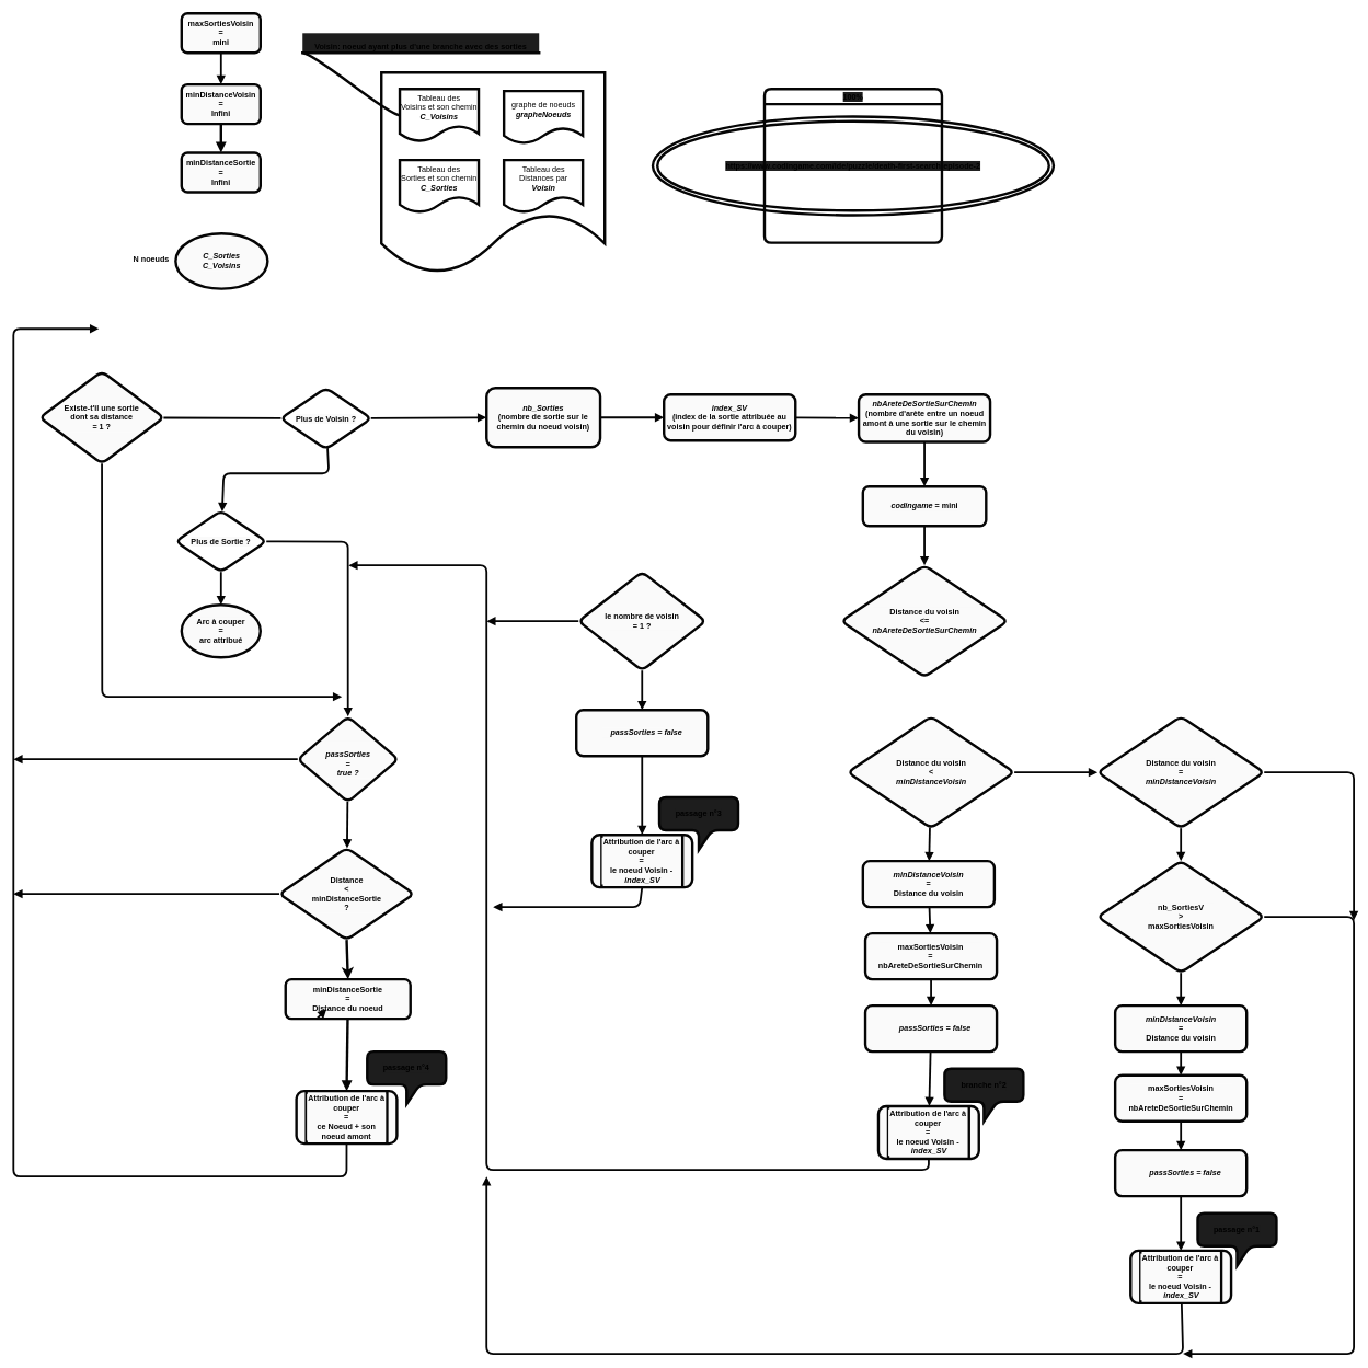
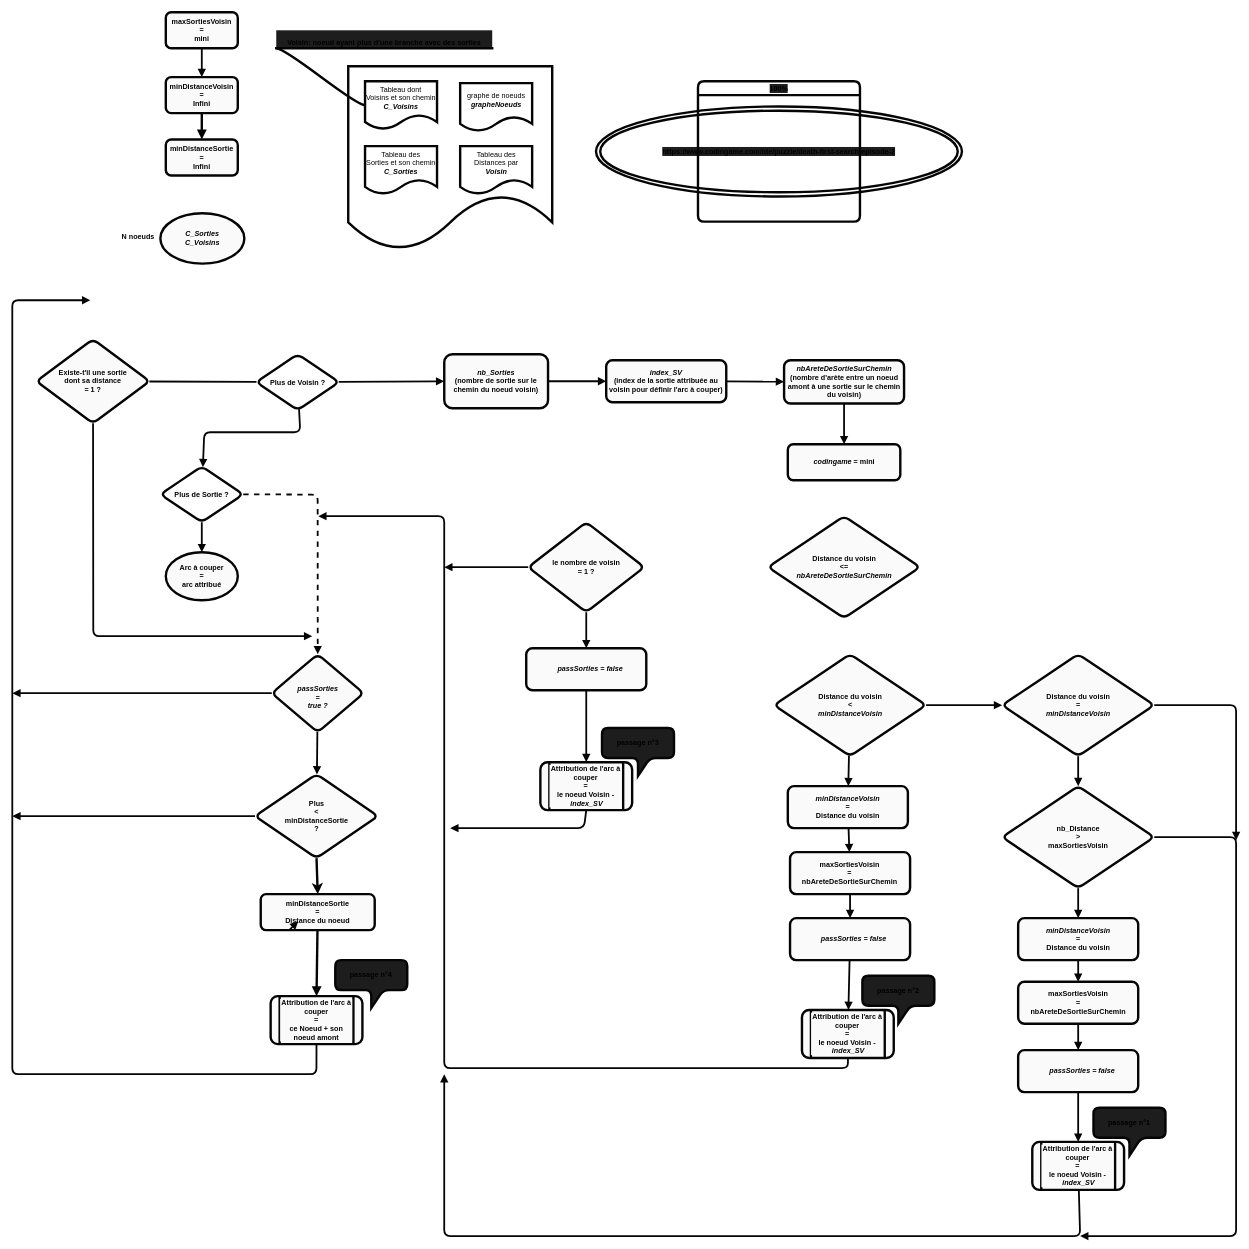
- <mxCell id="25" value="Tableau des&lt;br&gt;Voisins et son chemin&lt;br style=&quot;font-weight: 700;&quot;&gt;&lt;i style=&quot;font-weight: 700;&quot;&gt;C_Voisins&lt;/i&gt;" style="shape=document;whiteSpace=wrap;html=1;boundedLbl=1;rounded=1;shadow=0;labelBackgroundColor=none;fillStyle=auto;strokeColor=#050505;strokeWidth=4;fontSize=12;fontColor=#050505;fillColor=none;" parent="1" vertex="1"><mxGeometry x="608" y="135" width="120" height="80" as="geometry" /></mxCell>
+ <mxCell id="25" value="Tableau dont&lt;br&gt;Voisins et son chemin&lt;br style=&quot;font-weight: 700;&quot;&gt;&lt;i style=&quot;font-weight: 700;&quot;&gt;C_Voisins&lt;/i&gt;" style="shape=document;whiteSpace=wrap;html=1;boundedLbl=1;rounded=1;shadow=0;labelBackgroundColor=none;fillStyle=auto;strokeColor=#050505;strokeWidth=4;fontSize=12;fontColor=#050505;fillColor=none;" parent="1" vertex="1"><mxGeometry x="608" y="135" width="120" height="80" as="geometry" /></mxCell>
- <mxCell id="40" value="" style="edgeStyle=none;html=1;strokeColor=#050505;strokeWidth=3;endArrow=block;endFill=1;" parent="1" source="41" target="42" edge="1"><mxGeometry relative="1" as="geometry" /></mxCell>
- <mxCell id="31" style="edgeStyle=none;html=1;strokeColor=#050505;strokeWidth=3;endArrow=block;endFill=1;exitX=1;exitY=0.5;exitDx=0;exitDy=0;entryX=0.5;entryY=0;entryDx=0;entryDy=0;" parent="1" source="66" target="9" edge="1"><mxGeometry relative="1" as="geometry"><mxPoint x="185.06" y="1028" as="targetPoint" /><mxPoint x="350" y="823" as="sourcePoint" /><Array as="points"><mxPoint x="529" y="824" /></Array></mxGeometry></mxCell>
+ <mxCell id="31" style="edgeStyle=none;html=1;strokeColor=#050505;strokeWidth=3;endArrow=block;endFill=1;exitX=1;exitY=0.5;exitDx=0;exitDy=0;entryX=0.5;entryY=0;entryDx=0;entryDy=0;dashed=1;" parent="1" source="66" target="9" edge="1"><mxGeometry relative="1" as="geometry"><mxPoint x="185.06" y="1028" as="targetPoint" /><mxPoint x="350" y="823" as="sourcePoint" /><Array as="points"><mxPoint x="529" y="824" /></Array></mxGeometry></mxCell>
- <mxCell id="16" value="Distance&lt;br style=&quot;font-size: 12px;&quot;&gt;&amp;lt;&lt;br style=&quot;font-size: 12px;&quot;&gt;minDistanceSortie&lt;br style=&quot;font-size: 12px;&quot;&gt;?" style="rhombus;whiteSpace=wrap;html=1;rounded=1;strokeWidth=4;shadow=0;swimlaneLine=1;snapToPoint=0;comic=0;enumerate=0;metaEdit=0;backgroundOutline=0;fixDash=0;fontStyle=1;fontSize=12;labelBackgroundColor=#FAFAFA;strokeColor=#050505;fillColor=#FAFAFA;fontColor=#050505;" parent="1" vertex="1"><mxGeometry x="424.63" y="1290" width="205" height="140" as="geometry" /></mxCell>
+ <mxCell id="16" value="Plus&lt;br style=&quot;font-size: 12px;&quot;&gt;&amp;lt;&lt;br style=&quot;font-size: 12px;&quot;&gt;minDistanceSortie&lt;br style=&quot;font-size: 12px;&quot;&gt;?" style="rhombus;whiteSpace=wrap;html=1;rounded=1;strokeWidth=4;shadow=0;swimlaneLine=1;snapToPoint=0;comic=0;enumerate=0;metaEdit=0;backgroundOutline=0;fixDash=0;fontStyle=1;fontSize=12;labelBackgroundColor=#FAFAFA;strokeColor=#050505;fillColor=#FAFAFA;fontColor=#050505;" parent="1" vertex="1"><mxGeometry x="424.63" y="1290" width="205" height="140" as="geometry" /></mxCell>
- <mxCell id="74" value="nb_SortiesV&lt;br&gt;&amp;gt;&lt;br&gt;maxSortiesVoisin" style="rhombus;whiteSpace=wrap;html=1;rounded=1;strokeWidth=4;shadow=0;swimlaneLine=1;snapToPoint=0;comic=0;enumerate=0;metaEdit=0;backgroundOutline=0;fixDash=0;fontStyle=1;fontSize=12;labelBackgroundColor=#FAFAFA;strokeColor=#050505;fillColor=#FAFAFA;fontColor=#050505;" parent="1" vertex="1"><mxGeometry x="1670" y="1310" width="253.5" height="170" as="geometry" /></mxCell>
+ <mxCell id="74" value="nb_Distance&lt;br&gt;&amp;gt;&lt;br&gt;maxSortiesVoisin" style="rhombus;whiteSpace=wrap;html=1;rounded=1;strokeWidth=4;shadow=0;swimlaneLine=1;snapToPoint=0;comic=0;enumerate=0;metaEdit=0;backgroundOutline=0;fixDash=0;fontStyle=1;fontSize=12;labelBackgroundColor=#FAFAFA;strokeColor=#050505;fillColor=#FAFAFA;fontColor=#050505;" parent="1" vertex="1"><mxGeometry x="1670" y="1310" width="253.5" height="170" as="geometry" /></mxCell>
- <mxCell id="68" value="branche n°2" style="shape=callout;whiteSpace=wrap;html=1;perimeter=calloutPerimeter;rounded=1;strokeWidth=4;shadow=0;swimlaneLine=1;snapToPoint=0;comic=0;enumerate=0;metaEdit=0;backgroundOutline=0;fixDash=0;fontStyle=1;fontSize=12;labelBackgroundColor=#1D1D1D;strokeColor=#050505;fillColor=#1D1D1D;" parent="1" vertex="1"><mxGeometry x="1437" y="1626" width="120" height="80" as="geometry" /></mxCell>
+ <mxCell id="68" value="passage n°2" style="shape=callout;whiteSpace=wrap;html=1;perimeter=calloutPerimeter;rounded=1;strokeWidth=4;shadow=0;swimlaneLine=1;snapToPoint=0;comic=0;enumerate=0;metaEdit=0;backgroundOutline=0;fixDash=0;fontStyle=1;fontSize=12;labelBackgroundColor=#1D1D1D;strokeColor=#050505;fillColor=#1D1D1D;" parent="1" vertex="1"><mxGeometry x="1437" y="1626" width="120" height="80" as="geometry" /></mxCell>
